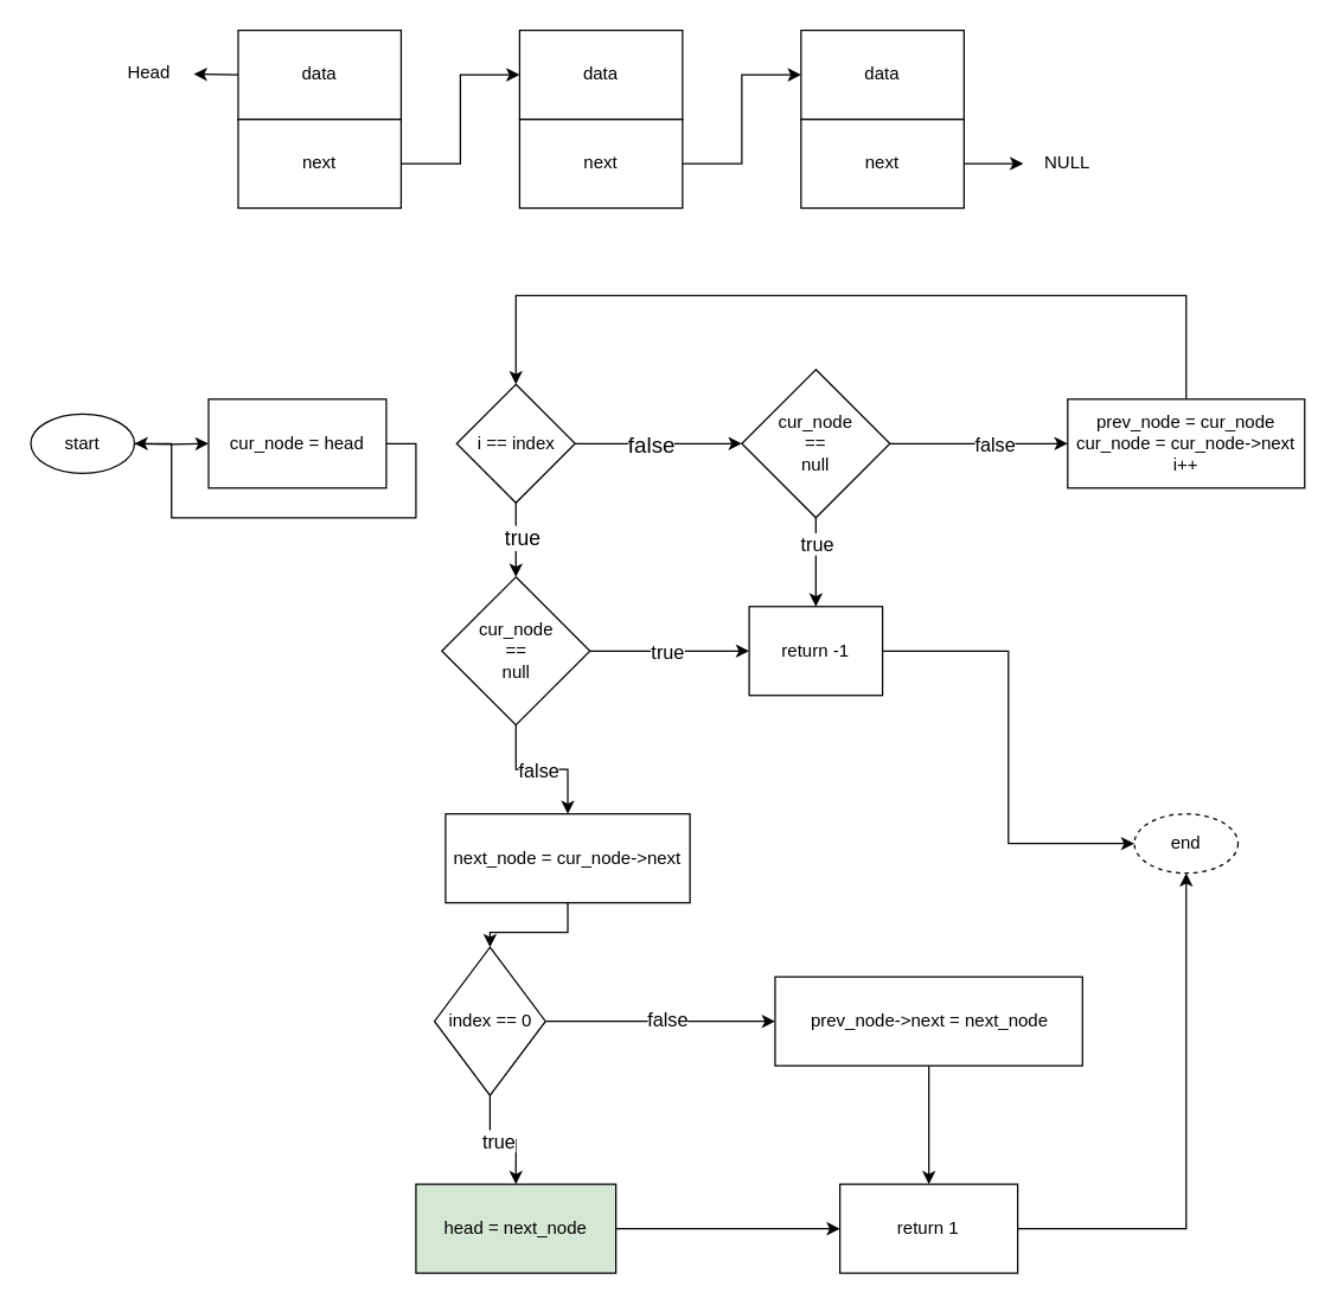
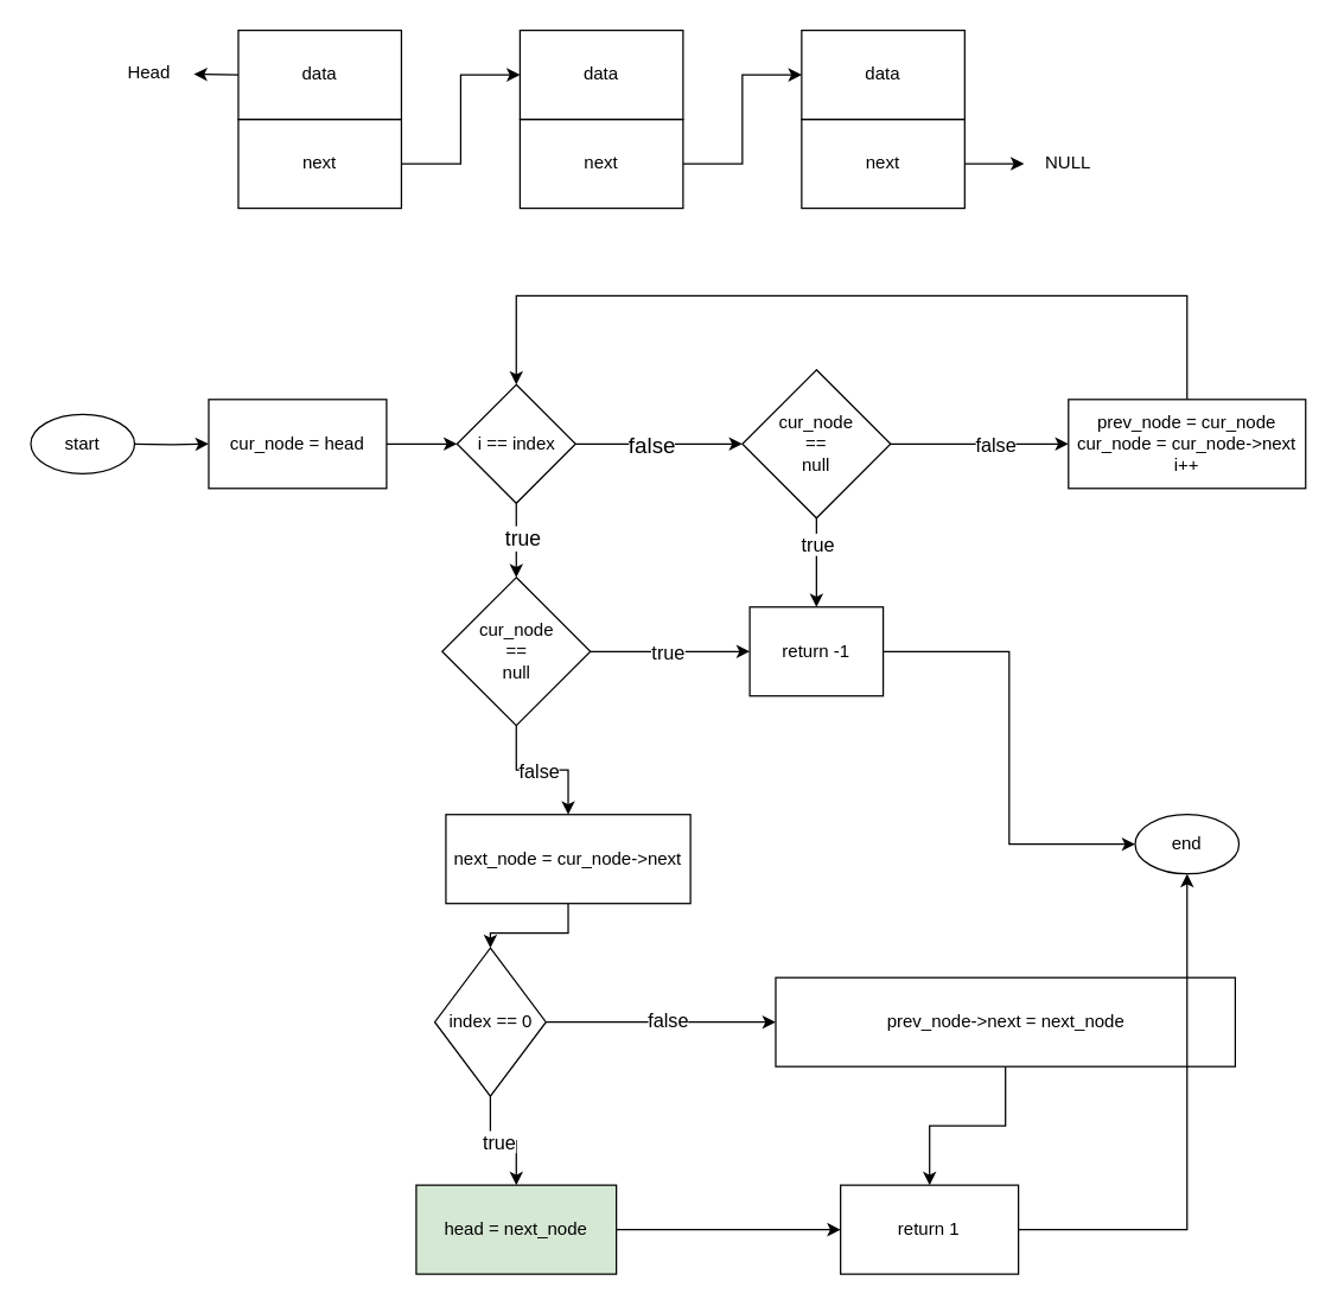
- <mxCell id="16" style="edgeStyle=orthogonalEdgeStyle;rounded=0;orthogonalLoop=1;jettySize=auto;html=1;exitX=1;exitY=0.5;exitDx=0;exitDy=0;" edge="1" parent="1" source="17" target="15"><mxGeometry relative="1" as="geometry" /></mxCell>
+ <mxCell id="16" style="edgeStyle=orthogonalEdgeStyle;rounded=0;orthogonalLoop=1;jettySize=auto;html=1;exitX=1;exitY=0.5;exitDx=0;exitDy=0;entryX=0;entryY=0.5;entryDx=0;entryDy=0;" edge="1" parent="1" source="17" target="22"><mxGeometry relative="1" as="geometry" /></mxCell>
- <mxCell id="43" value="end" style="ellipse;whiteSpace=wrap;html=1;dashed=1;" vertex="1" parent="1"><mxGeometry x="765" y="549" width="70" height="40" as="geometry" /></mxCell>
+ <mxCell id="43" value="end" style="ellipse;whiteSpace=wrap;html=1;" vertex="1" parent="1"><mxGeometry x="765" y="549" width="70" height="40" as="geometry" /></mxCell>
- <mxCell id="40" value="prev_node-&amp;gt;next = next_node" style="rounded=0;whiteSpace=wrap;html=1;" vertex="1" parent="1"><mxGeometry x="522.5" y="659" width="207.5" height="60" as="geometry" /></mxCell>
+ <mxCell id="40" value="prev_node-&amp;gt;next = next_node" style="rounded=0;whiteSpace=wrap;html=1;" vertex="1" parent="1"><mxGeometry x="522.5" y="659" width="310" height="60" as="geometry" /></mxCell>
